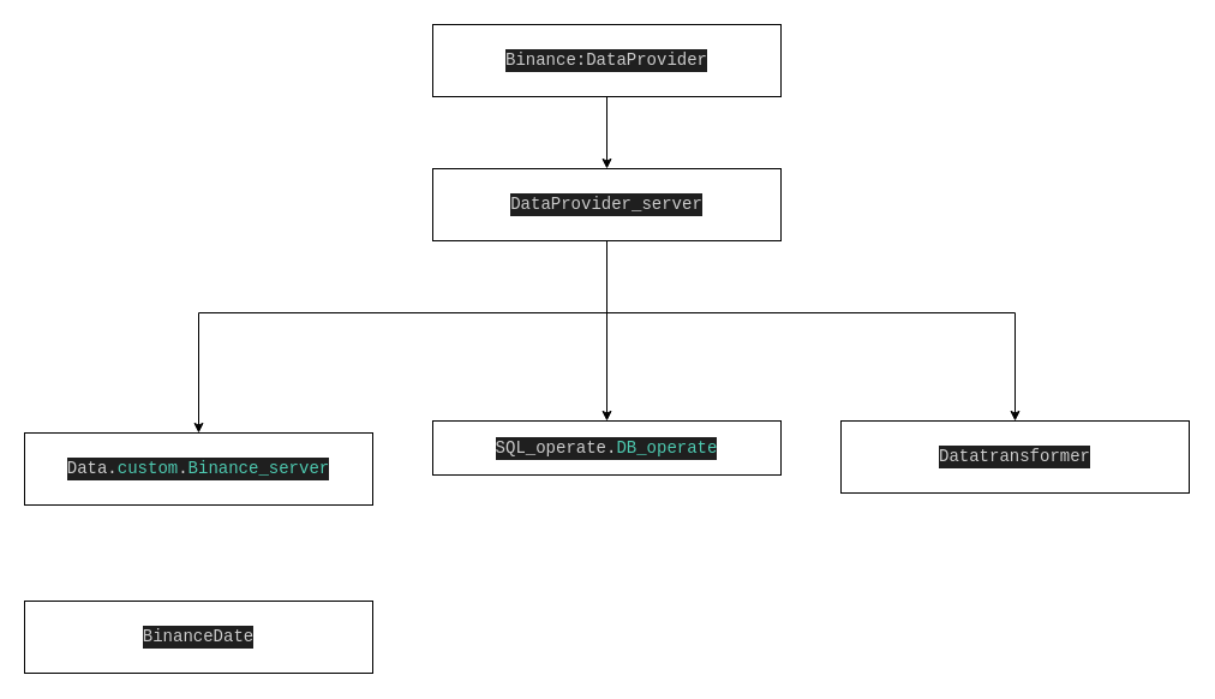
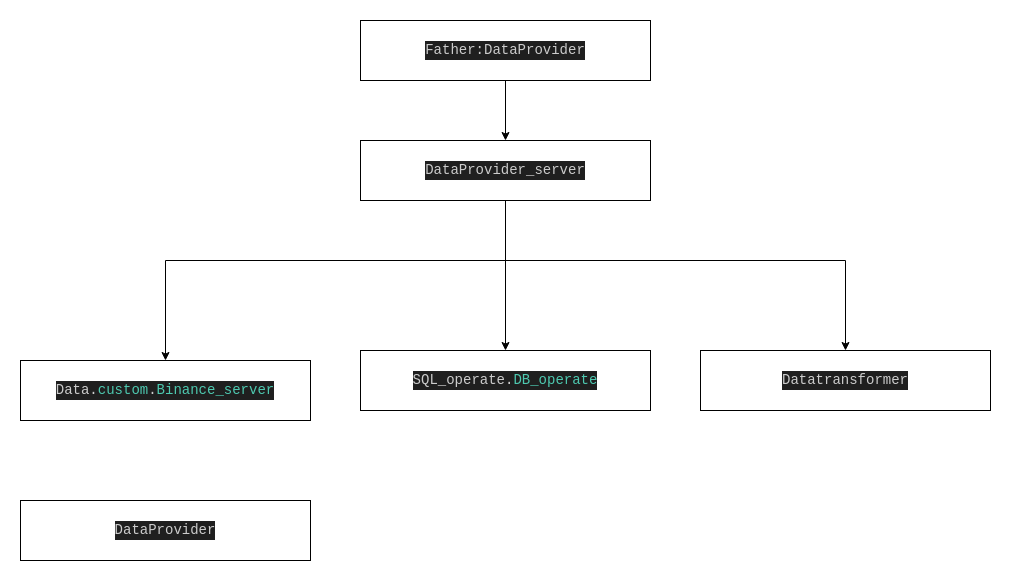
- <mxCell id="3" value="&lt;div style=&quot;color: rgb(204, 204, 204); background-color: rgb(31, 31, 31); font-family: Consolas, &amp;quot;Courier New&amp;quot;, monospace; font-size: 14px; line-height: 19px;&quot;&gt;&lt;div style=&quot;line-height: 19px;&quot;&gt;Binance:DataProvider&lt;/div&gt;&lt;/div&gt;" style="rounded=0;whiteSpace=wrap;html=1;" parent="1" vertex="1"><mxGeometry x="360" y="20" width="290" height="60" as="geometry" /></mxCell>
+ <mxCell id="3" value="&lt;div style=&quot;color: rgb(204, 204, 204); background-color: rgb(31, 31, 31); font-family: Consolas, &amp;quot;Courier New&amp;quot;, monospace; font-size: 14px; line-height: 19px;&quot;&gt;&lt;div style=&quot;line-height: 19px;&quot;&gt;Father:DataProvider&lt;/div&gt;&lt;/div&gt;" style="rounded=0;whiteSpace=wrap;html=1;" parent="1" vertex="1"><mxGeometry x="360" y="20" width="290" height="60" as="geometry" /></mxCell>
- <mxCell id="10" value="&lt;div style=&quot;color: rgb(204, 204, 204); background-color: rgb(31, 31, 31); font-family: Consolas, &amp;quot;Courier New&amp;quot;, monospace; font-size: 14px; line-height: 19px;&quot;&gt;&lt;div style=&quot;line-height: 19px;&quot;&gt;SQL_operate.&lt;span style=&quot;color: #4ec9b0;&quot;&gt;DB_operate&lt;/span&gt;&lt;/div&gt;&lt;/div&gt;" style="rounded=0;whiteSpace=wrap;html=1;" parent="1" vertex="1"><mxGeometry x="360" y="350" width="290" height="45" as="geometry" /></mxCell>
+ <mxCell id="10" value="&lt;div style=&quot;color: rgb(204, 204, 204); background-color: rgb(31, 31, 31); font-family: Consolas, &amp;quot;Courier New&amp;quot;, monospace; font-size: 14px; line-height: 19px;&quot;&gt;&lt;div style=&quot;line-height: 19px;&quot;&gt;SQL_operate.&lt;span style=&quot;color: #4ec9b0;&quot;&gt;DB_operate&lt;/span&gt;&lt;/div&gt;&lt;/div&gt;" style="rounded=0;whiteSpace=wrap;html=1;" parent="1" vertex="1"><mxGeometry x="360" y="350" width="290" height="60" as="geometry" /></mxCell>
- <mxCell id="11" value="&lt;div style=&quot;color: rgb(204, 204, 204); background-color: rgb(31, 31, 31); font-family: Consolas, &amp;quot;Courier New&amp;quot;, monospace; font-size: 14px; line-height: 19px;&quot;&gt;&lt;div style=&quot;line-height: 19px;&quot;&gt;&lt;div style=&quot;line-height: 19px;&quot;&gt;BinanceDate&lt;/div&gt;&lt;/div&gt;&lt;/div&gt;" style="rounded=0;whiteSpace=wrap;html=1;" vertex="1" parent="1"><mxGeometry x="20" y="500" width="290" height="60" as="geometry" /></mxCell>
+ <mxCell id="11" value="&lt;div style=&quot;color: rgb(204, 204, 204); background-color: rgb(31, 31, 31); font-family: Consolas, &amp;quot;Courier New&amp;quot;, monospace; font-size: 14px; line-height: 19px;&quot;&gt;&lt;div style=&quot;line-height: 19px;&quot;&gt;&lt;div style=&quot;line-height: 19px;&quot;&gt;DataProvider&lt;/div&gt;&lt;/div&gt;&lt;/div&gt;" style="rounded=0;whiteSpace=wrap;html=1;" vertex="1" parent="1"><mxGeometry x="20" y="500" width="290" height="60" as="geometry" /></mxCell>
